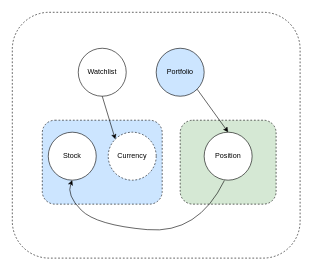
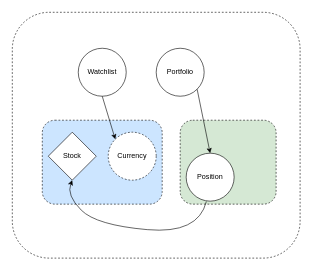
- <mxCell id="5" value="Portfolio" style="ellipse;whiteSpace=wrap;html=1;aspect=fixed;fillColor=#cce5ff;" vertex="1" parent="1"><mxGeometry x="260" y="80" width="80" height="80" as="geometry" /></mxCell>
+ <mxCell id="5" value="Portfolio" style="ellipse;whiteSpace=wrap;html=1;aspect=fixed;" vertex="1" parent="1"><mxGeometry x="260" y="80" width="80" height="80" as="geometry" /></mxCell>
- <mxCell id="6" value="Stock" style="ellipse;whiteSpace=wrap;html=1;aspect=fixed;" vertex="1" parent="1"><mxGeometry x="80" y="220" width="80" height="80" as="geometry" /></mxCell>
+ <mxCell id="6" value="Stock" style="rhombus;whiteSpace=wrap;html=1;aspect=fixed;" vertex="1" parent="1"><mxGeometry x="80" y="220" width="80" height="80" as="geometry" /></mxCell>
- <mxCell id="7" value="Position" style="ellipse;whiteSpace=wrap;html=1;aspect=fixed;" vertex="1" parent="1"><mxGeometry x="340" y="220" width="80" height="80" as="geometry" /></mxCell>
+ <mxCell id="7" value="Position" style="ellipse;whiteSpace=wrap;html=1;aspect=fixed;" vertex="1" parent="1"><mxGeometry x="310" y="255" width="80" height="80" as="geometry" /></mxCell>
